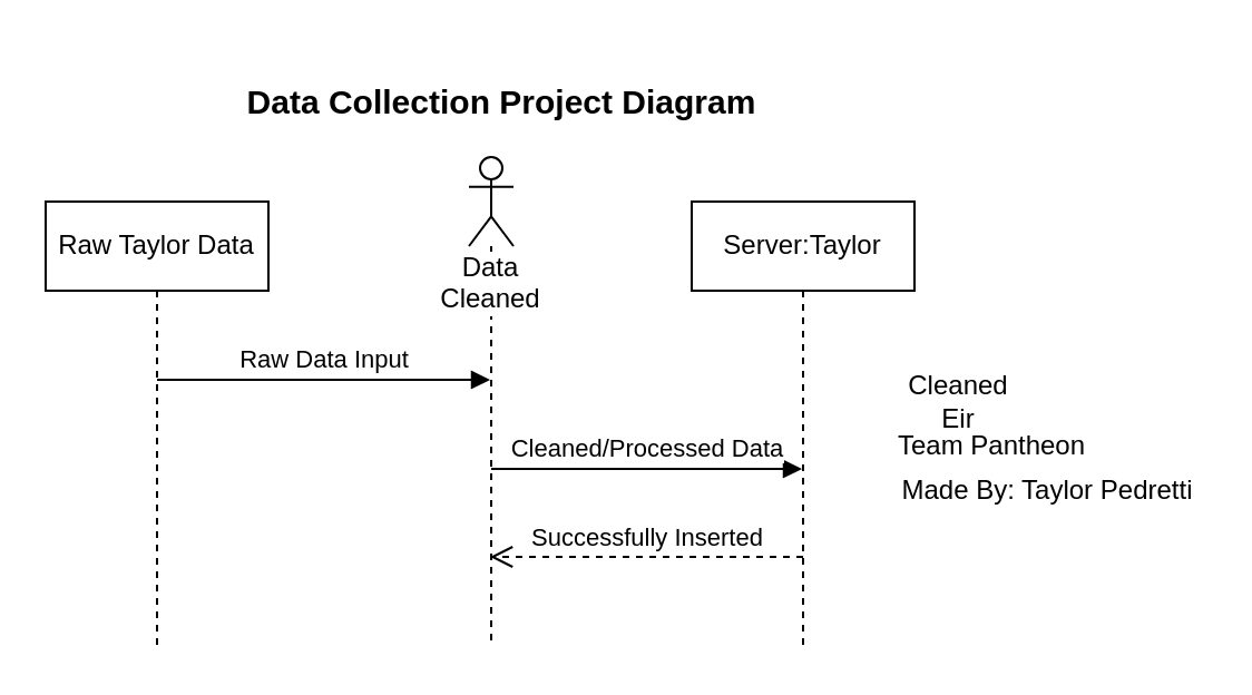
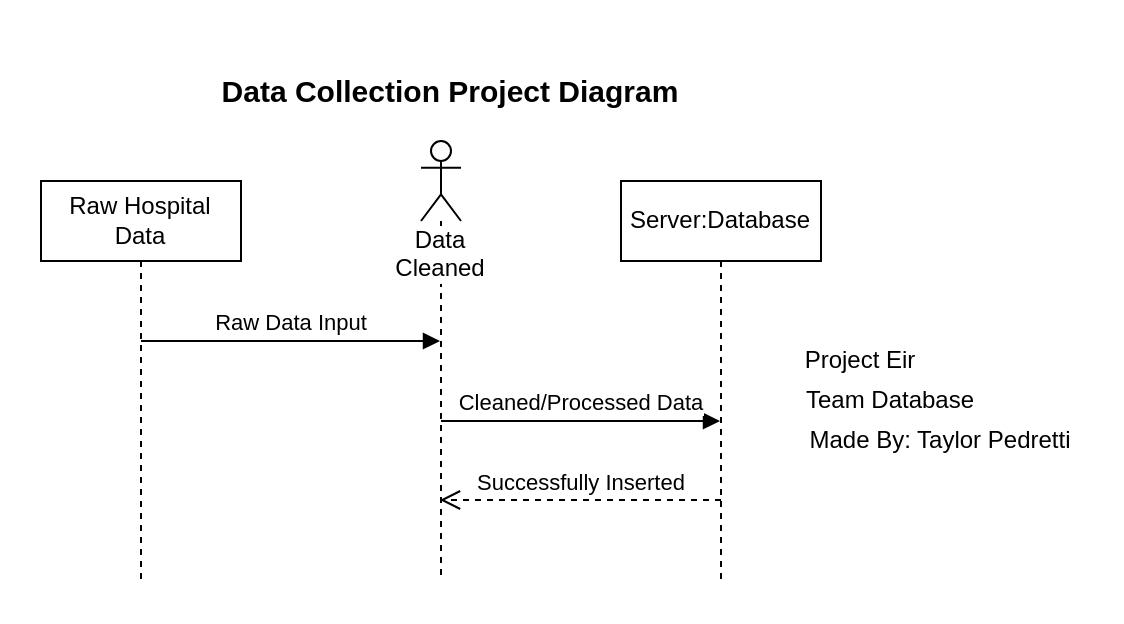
- <mxCell id="3" value="Raw Taylor Data" style="shape=umlLifeline;perimeter=lifelinePerimeter;whiteSpace=wrap;html=1;container=1;collapsible=0;recursiveResize=0;outlineConnect=0;" vertex="1" parent="1"><mxGeometry x="20" y="90" width="100" height="200" as="geometry" /></mxCell>
+ <mxCell id="3" value="Raw Hospital Data" style="shape=umlLifeline;perimeter=lifelinePerimeter;whiteSpace=wrap;html=1;container=1;collapsible=0;recursiveResize=0;outlineConnect=0;" vertex="1" parent="1"><mxGeometry x="20" y="90" width="100" height="200" as="geometry" /></mxCell>
- <mxCell id="7" value="Server:Taylor" style="shape=umlLifeline;perimeter=lifelinePerimeter;whiteSpace=wrap;html=1;container=1;collapsible=0;recursiveResize=0;outlineConnect=0;" vertex="1" parent="1"><mxGeometry x="310" y="90" width="100" height="200" as="geometry" /></mxCell>
+ <mxCell id="7" value="Server:Database" style="shape=umlLifeline;perimeter=lifelinePerimeter;whiteSpace=wrap;html=1;container=1;collapsible=0;recursiveResize=0;outlineConnect=0;" vertex="1" parent="1"><mxGeometry x="310" y="90" width="100" height="200" as="geometry" /></mxCell>
- <mxCell id="10" value="Cleaned Eir" style="text;html=1;strokeColor=none;fillColor=none;align=center;verticalAlign=middle;whiteSpace=wrap;rounded=0;" vertex="1" parent="1"><mxGeometry x="400" y="170" width="60" height="20" as="geometry" /></mxCell>
+ <mxCell id="10" value="Project Eir" style="text;html=1;strokeColor=none;fillColor=none;align=center;verticalAlign=middle;whiteSpace=wrap;rounded=0;" vertex="1" parent="1"><mxGeometry x="400" y="170" width="60" height="20" as="geometry" /></mxCell>
- <mxCell id="9" value="Team Pantheon" style="text;html=1;strokeColor=none;fillColor=none;align=center;verticalAlign=middle;whiteSpace=wrap;rounded=0;" vertex="1" parent="1"><mxGeometry x="400" y="190" width="90" height="20" as="geometry" /></mxCell>
+ <mxCell id="9" value="Team Database" style="text;html=1;strokeColor=none;fillColor=none;align=center;verticalAlign=middle;whiteSpace=wrap;rounded=0;" vertex="1" parent="1"><mxGeometry x="400" y="190" width="90" height="20" as="geometry" /></mxCell>
